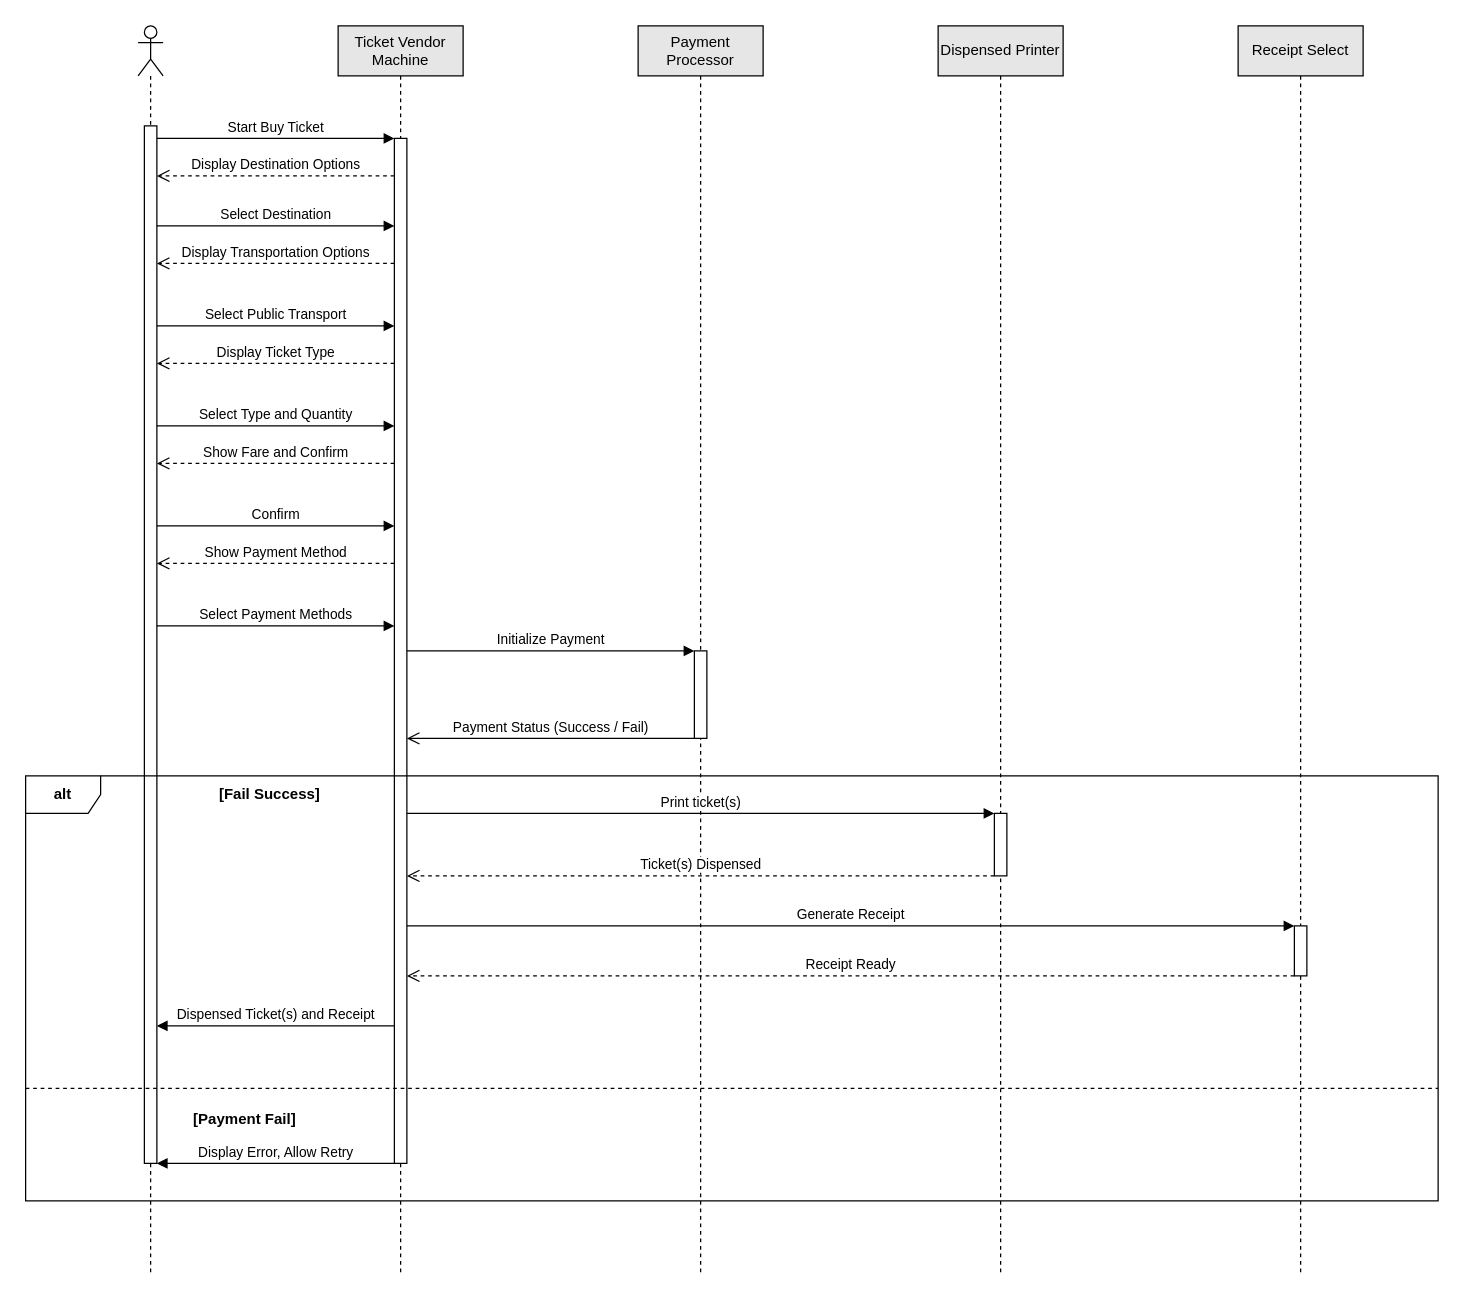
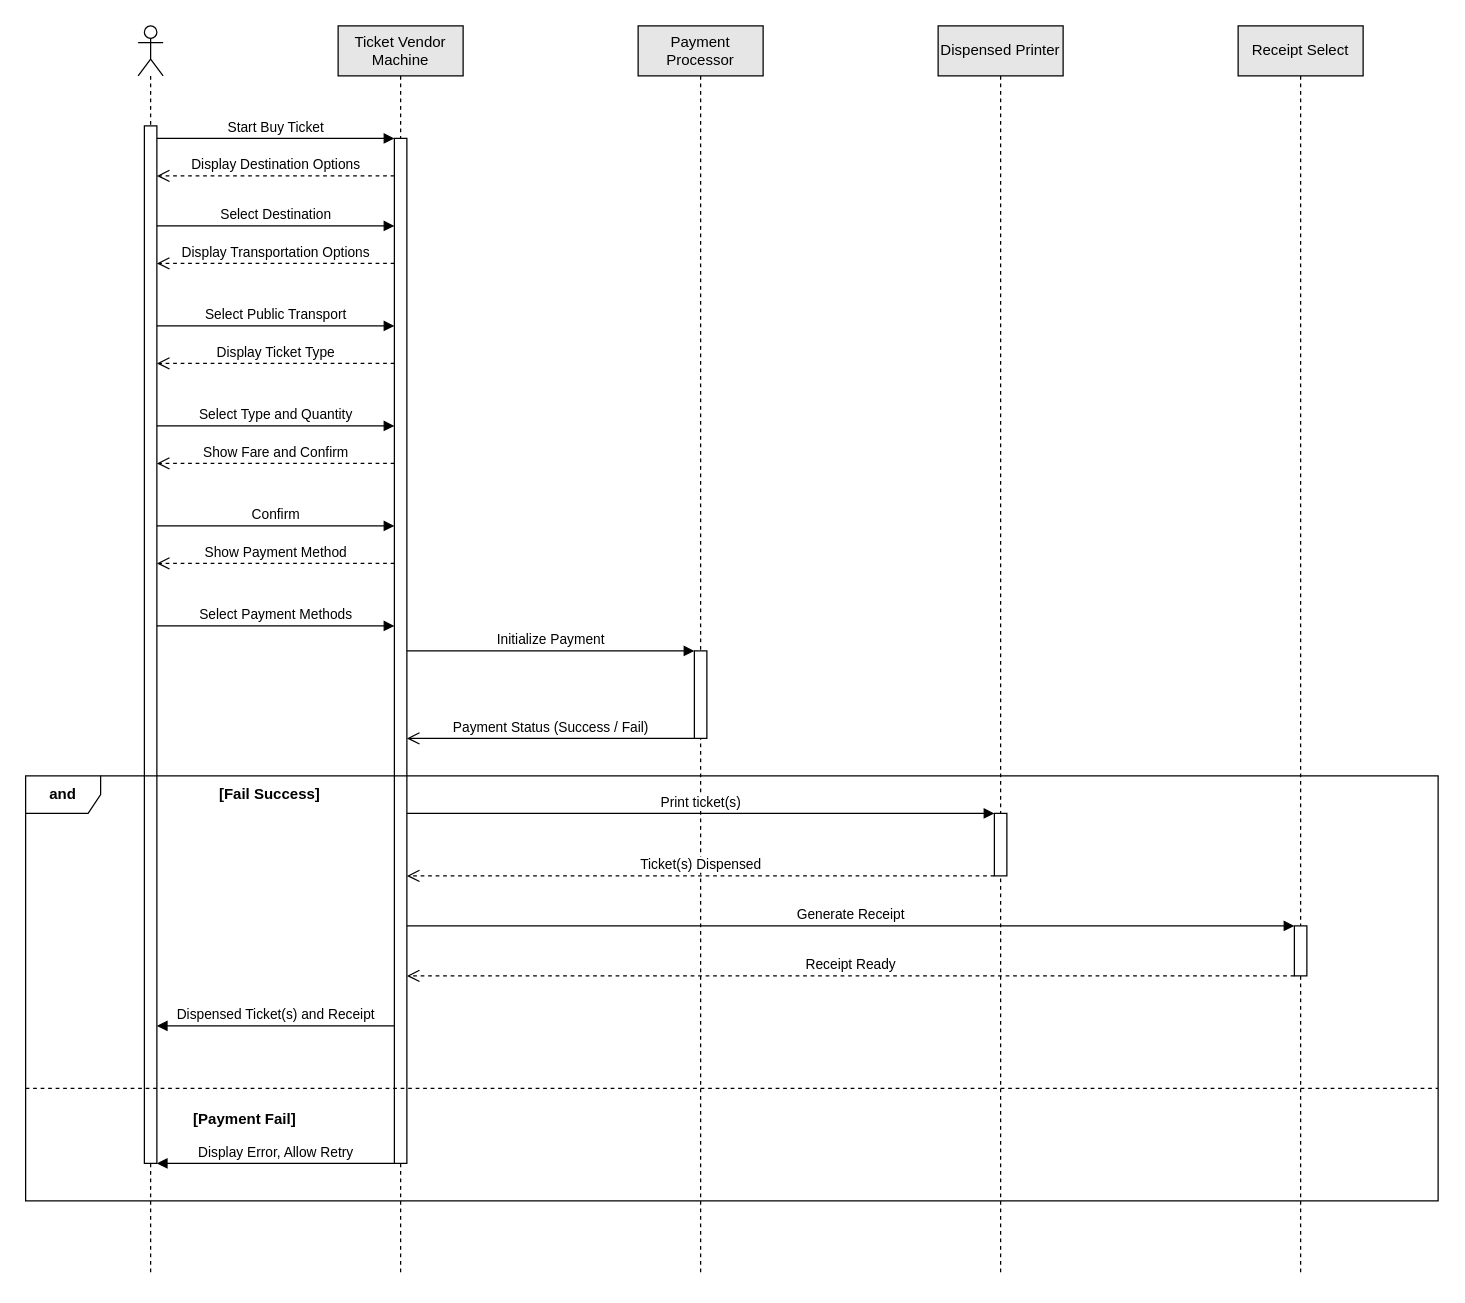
- <mxCell id="24" value="&lt;b&gt;alt&lt;/b&gt;" style="shape=umlFrame;whiteSpace=wrap;html=1;pointerEvents=0;movable=0;resizable=0;rotatable=0;deletable=0;editable=0;locked=1;connectable=0;" parent="1" vertex="1"><mxGeometry x="20" y="620" width="1130" height="340" as="geometry" /></mxCell>
+ <mxCell id="24" value="&lt;b&gt;and&lt;/b&gt;" style="shape=umlFrame;whiteSpace=wrap;html=1;pointerEvents=0;movable=0;resizable=0;rotatable=0;deletable=0;editable=0;locked=1;connectable=0;" parent="1" vertex="1"><mxGeometry x="20" y="620" width="1130" height="340" as="geometry" /></mxCell>
